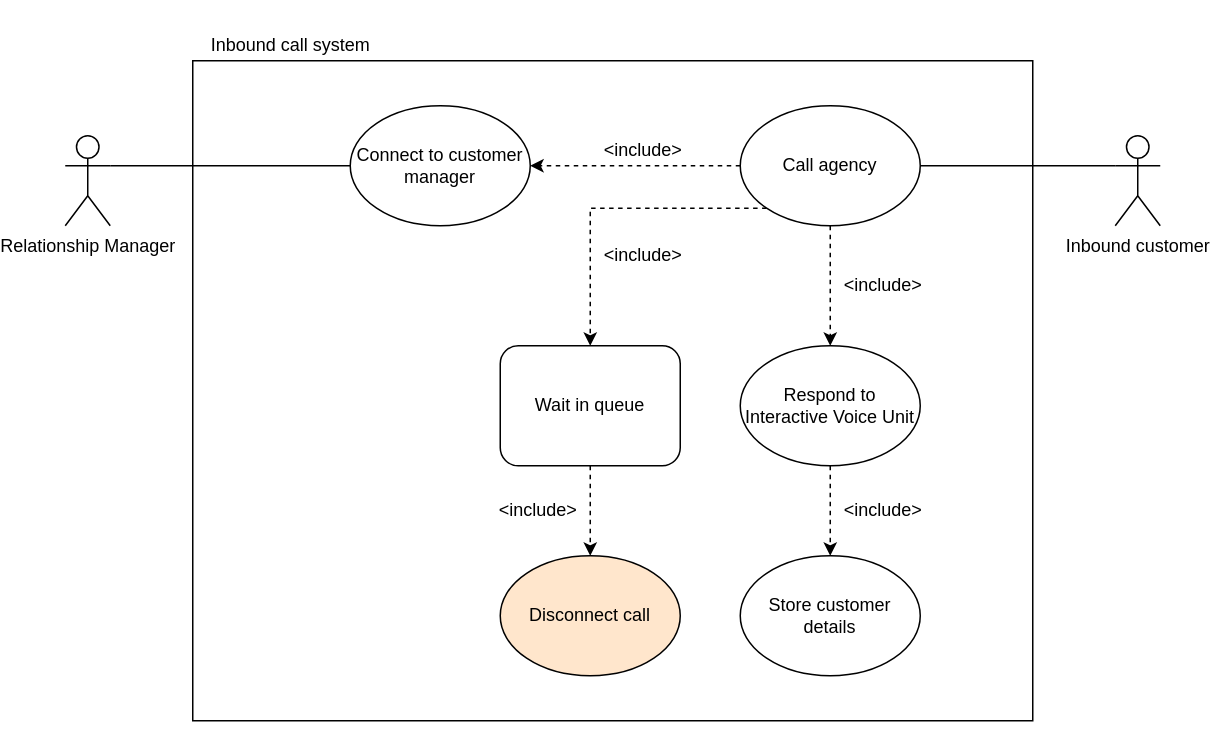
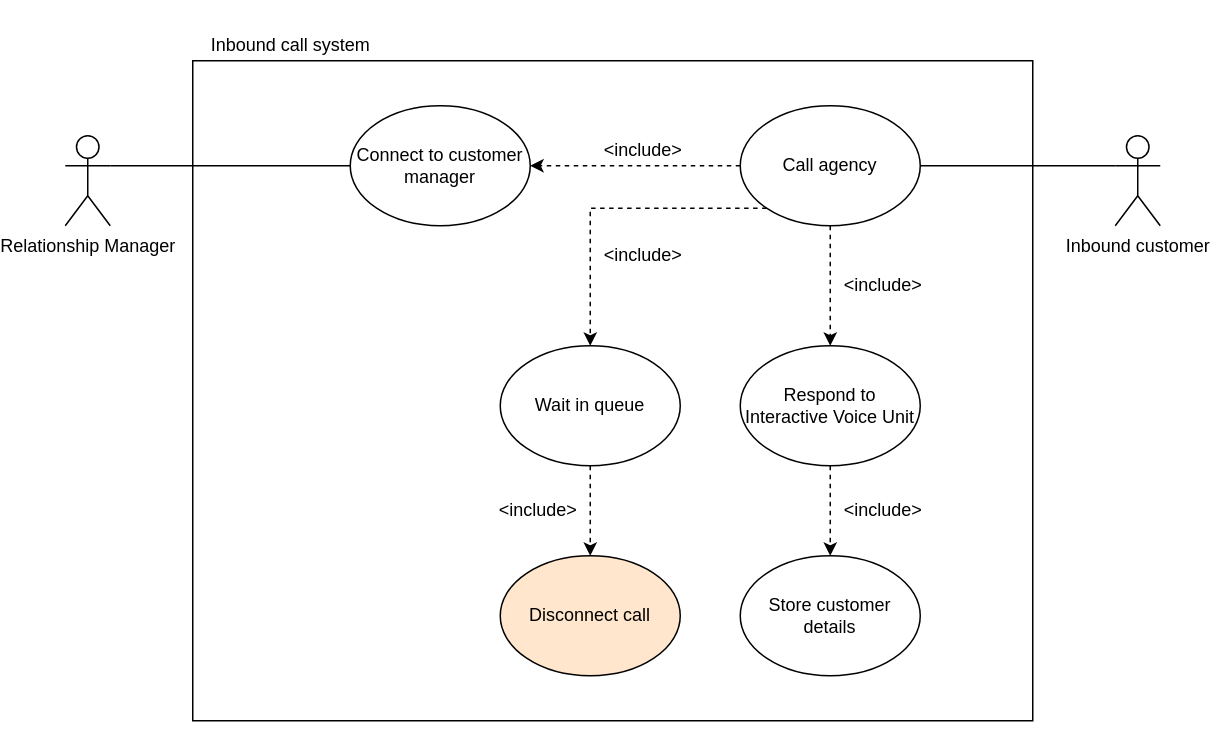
- <mxCell id="19" value="Wait in queue" style="whiteSpace=wrap;html=1;rounded=1;" parent="1" vertex="1"><mxGeometry x="310" y="230" width="120" height="80" as="geometry" /></mxCell>
+ <mxCell id="19" value="Wait in queue" style="ellipse;whiteSpace=wrap;html=1;" parent="1" vertex="1"><mxGeometry x="310" y="230" width="120" height="80" as="geometry" /></mxCell>
